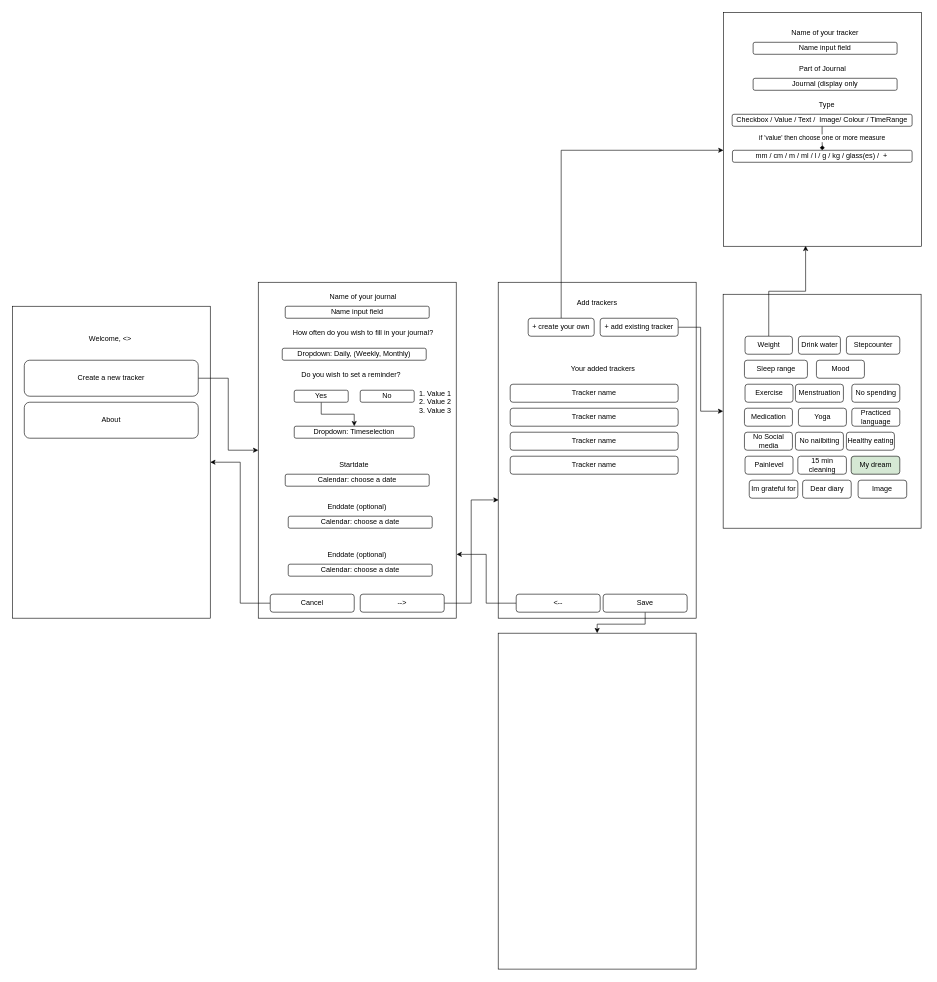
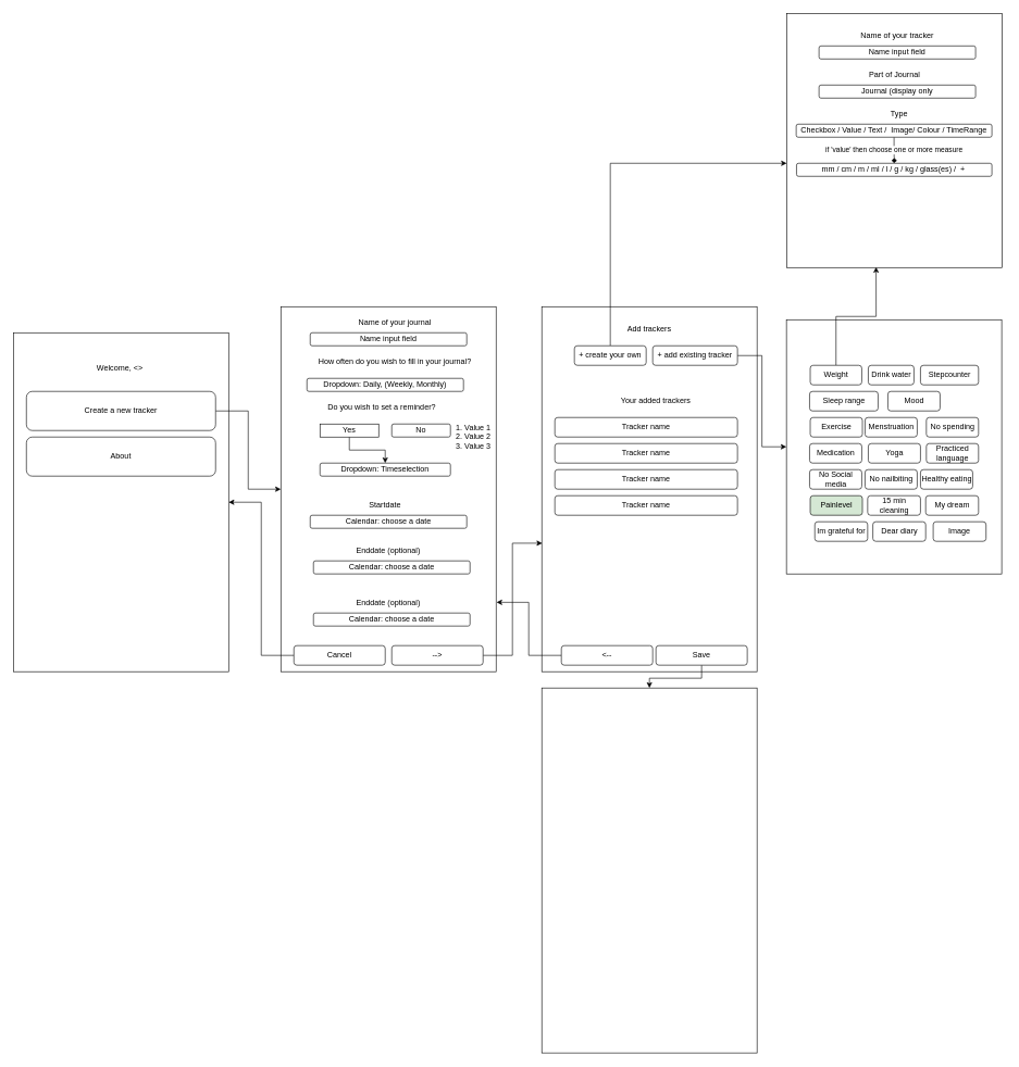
- <mxCell id="11" value="Yes" style="rounded=1;whiteSpace=wrap;html=1;" parent="1" vertex="1"><mxGeometry x="490" y="650" width="90" height="20" as="geometry" /></mxCell>
+ <mxCell id="11" value="Yes" style="whiteSpace=wrap;html=1;rounded=0;" parent="1" vertex="1"><mxGeometry x="490" y="650" width="90" height="20" as="geometry" /></mxCell>
- <mxCell id="61" value="Painlevel" style="rounded=1;whiteSpace=wrap;html=1;" parent="1" vertex="1"><mxGeometry x="1241.5" y="760" width="80" height="30" as="geometry" /></mxCell>
+ <mxCell id="61" value="Painlevel" style="rounded=1;whiteSpace=wrap;html=1;fillColor=#d5e8d4;" parent="1" vertex="1"><mxGeometry x="1241.5" y="760" width="80" height="30" as="geometry" /></mxCell>
- <mxCell id="71" value="My dream" style="rounded=1;whiteSpace=wrap;html=1;fillColor=#d5e8d4;" parent="1" vertex="1"><mxGeometry x="1418.5" y="760" width="81" height="30" as="geometry" /></mxCell>
+ <mxCell id="71" value="My dream" style="rounded=1;whiteSpace=wrap;html=1;" parent="1" vertex="1"><mxGeometry x="1418.5" y="760" width="81" height="30" as="geometry" /></mxCell>
